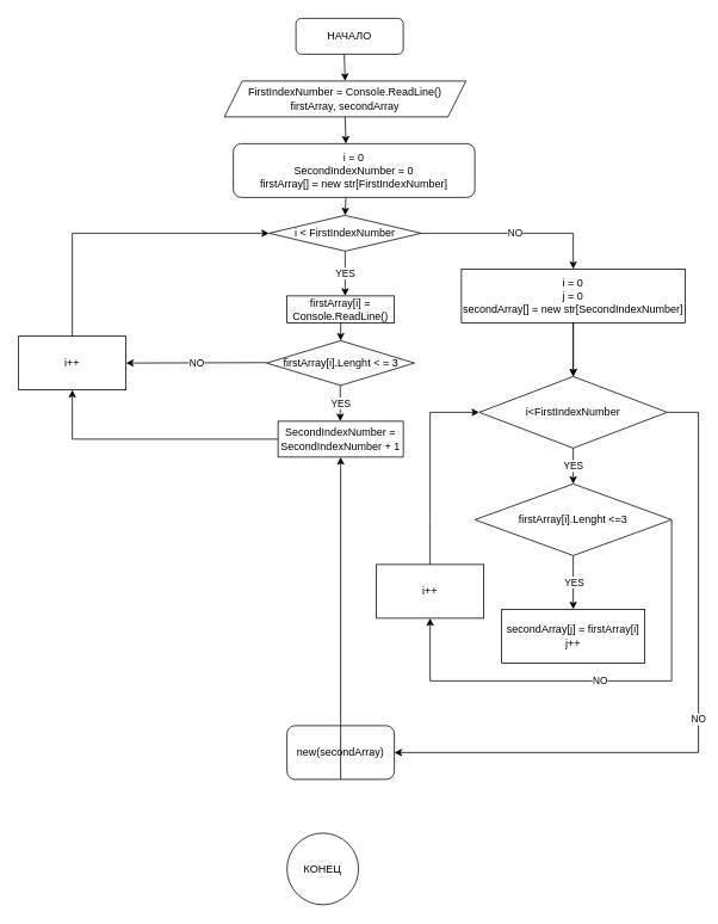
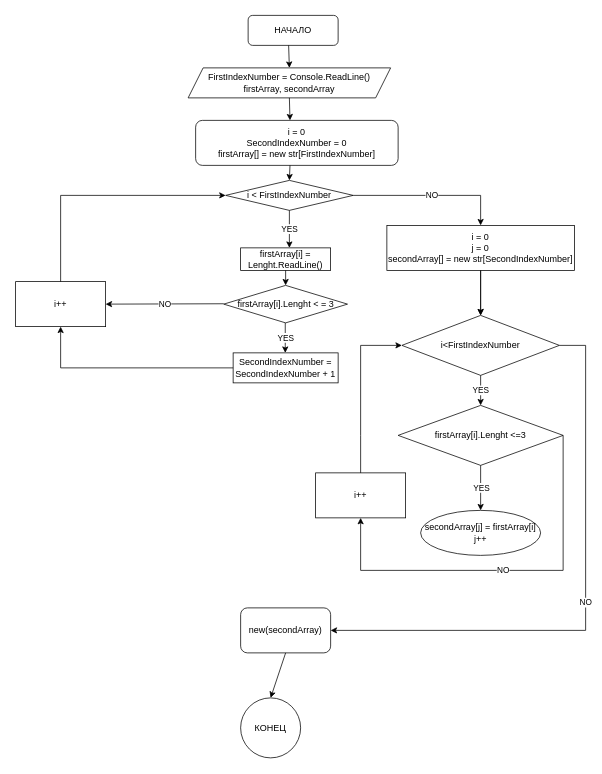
- <mxCell id="11" value="firstArray[i] = Console.ReadLine()" style="rounded=0;whiteSpace=wrap;html=1;" vertex="1" parent="1"><mxGeometry x="320" y="330" width="120" height="30" as="geometry" /></mxCell>
+ <mxCell id="11" value="firstArray[i] = Lenght.ReadLine()" style="rounded=0;whiteSpace=wrap;html=1;" vertex="1" parent="1"><mxGeometry x="320" y="330" width="120" height="30" as="geometry" /></mxCell>
- <mxCell id="34" value="" style="endArrow=classic;html=1;rounded=0;exitX=0.5;exitY=1;exitDx=0;exitDy=0;" edge="1" parent="1" source="33" target="16"><mxGeometry width="50" height="50" relative="1" as="geometry"><mxPoint x="350" y="690" as="sourcePoint" /><mxPoint x="400" y="640" as="targetPoint" /></mxGeometry></mxCell>
+ <mxCell id="34" value="" style="endArrow=classic;html=1;rounded=0;exitX=0.5;exitY=1;exitDx=0;exitDy=0;entryX=0.5;entryY=0;entryDx=0;entryDy=0;" edge="1" parent="1" source="33" target="5"><mxGeometry width="50" height="50" relative="1" as="geometry"><mxPoint x="350" y="690" as="sourcePoint" /><mxPoint x="400" y="640" as="targetPoint" /></mxGeometry></mxCell>
- <mxCell id="28" value="secondArray[j] = firstArray[i]&lt;br&gt;j++" style="rounded=0;whiteSpace=wrap;html=1;" vertex="1" parent="1"><mxGeometry x="560" y="680" width="160" height="60" as="geometry" /></mxCell>
+ <mxCell id="28" value="secondArray[j] = firstArray[i]&lt;br&gt;j++" style="ellipse;whiteSpace=wrap;html=1;" vertex="1" parent="1"><mxGeometry x="560" y="680" width="160" height="60" as="geometry" /></mxCell>
